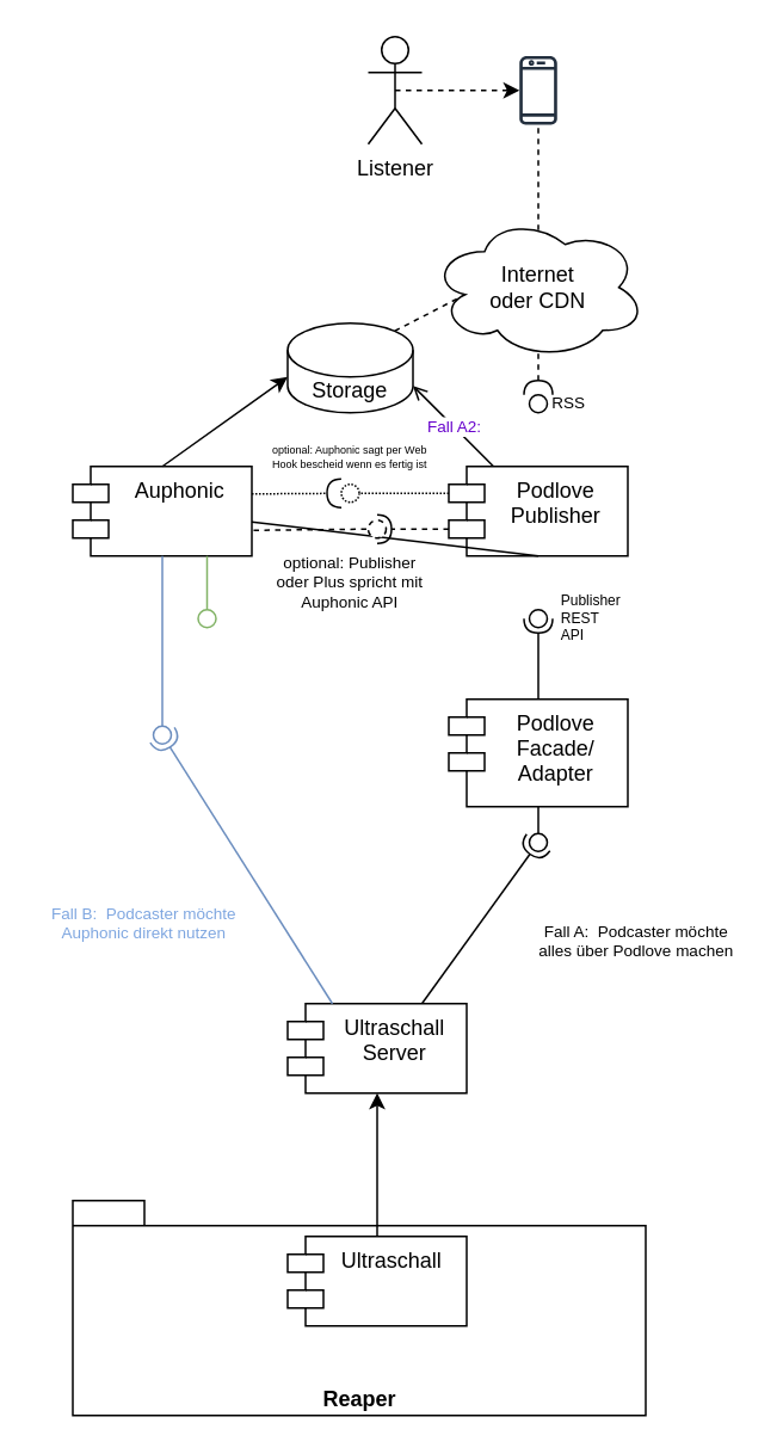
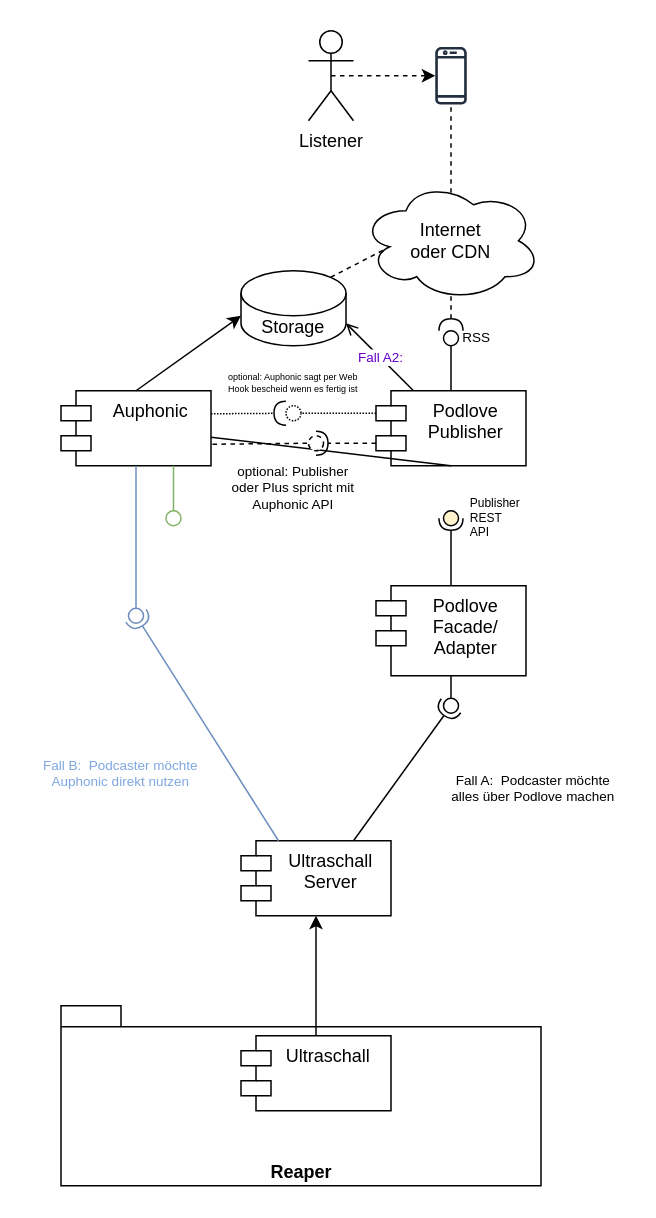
+ <mxCell id="29" value="" style="rounded=0;orthogonalLoop=1;jettySize=auto;html=1;endArrow=none;endFill=0;exitX=0.5;exitY=0;exitDx=0;exitDy=0;" parent="1" source="10" target="30" edge="1"><mxGeometry relative="1" as="geometry"><mxPoint x="320" y="215" as="sourcePoint" /></mxGeometry></mxCell>
- <mxCell id="13" value="Publisher REST API" style="ellipse;whiteSpace=wrap;html=1;fontFamily=Helvetica;fontSize=8;fontColor=#000000;align=left;strokeColor=#000000;fillColor=#ffffff;points=[];aspect=fixed;resizable=0;spacingLeft=16;" parent="1" vertex="1"><mxGeometry x="295" y="340" width="10" height="10" as="geometry" /></mxCell>
+ <mxCell id="13" value="Publisher REST API" style="ellipse;whiteSpace=wrap;html=1;fontFamily=Helvetica;fontSize=8;fontColor=#000000;align=left;strokeColor=#000000;fillColor=#fff2cc;points=[];aspect=fixed;resizable=0;spacingLeft=16;" parent="1" vertex="1"><mxGeometry x="295" y="340" width="10" height="10" as="geometry" /></mxCell>
